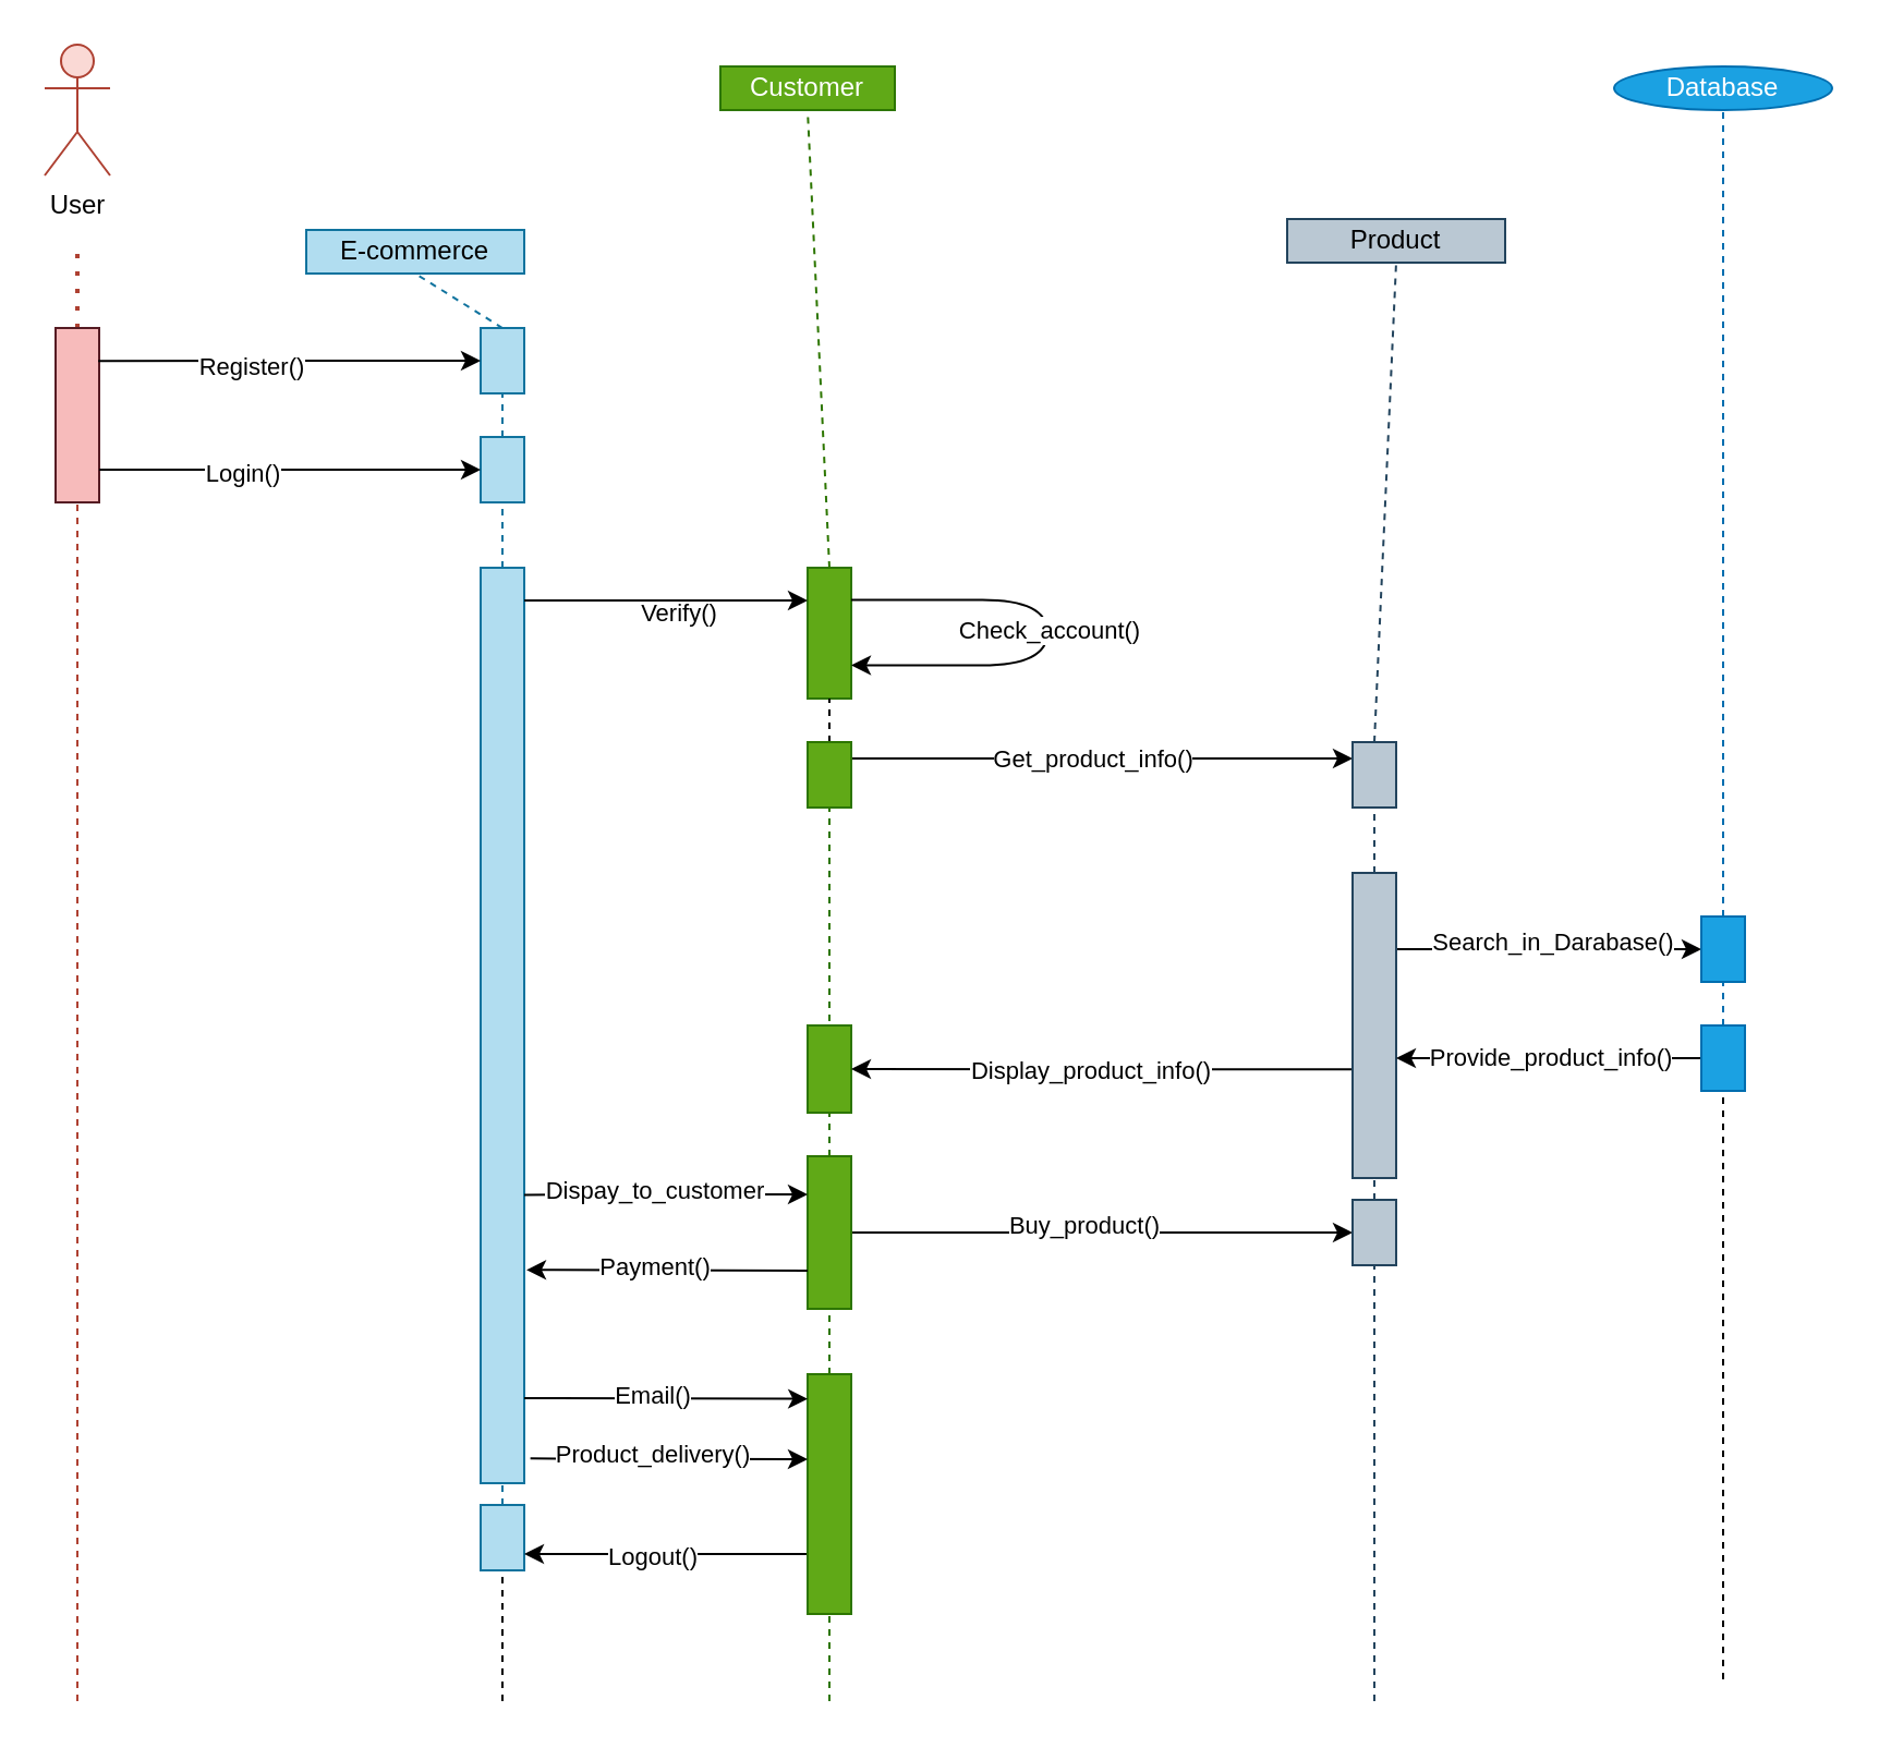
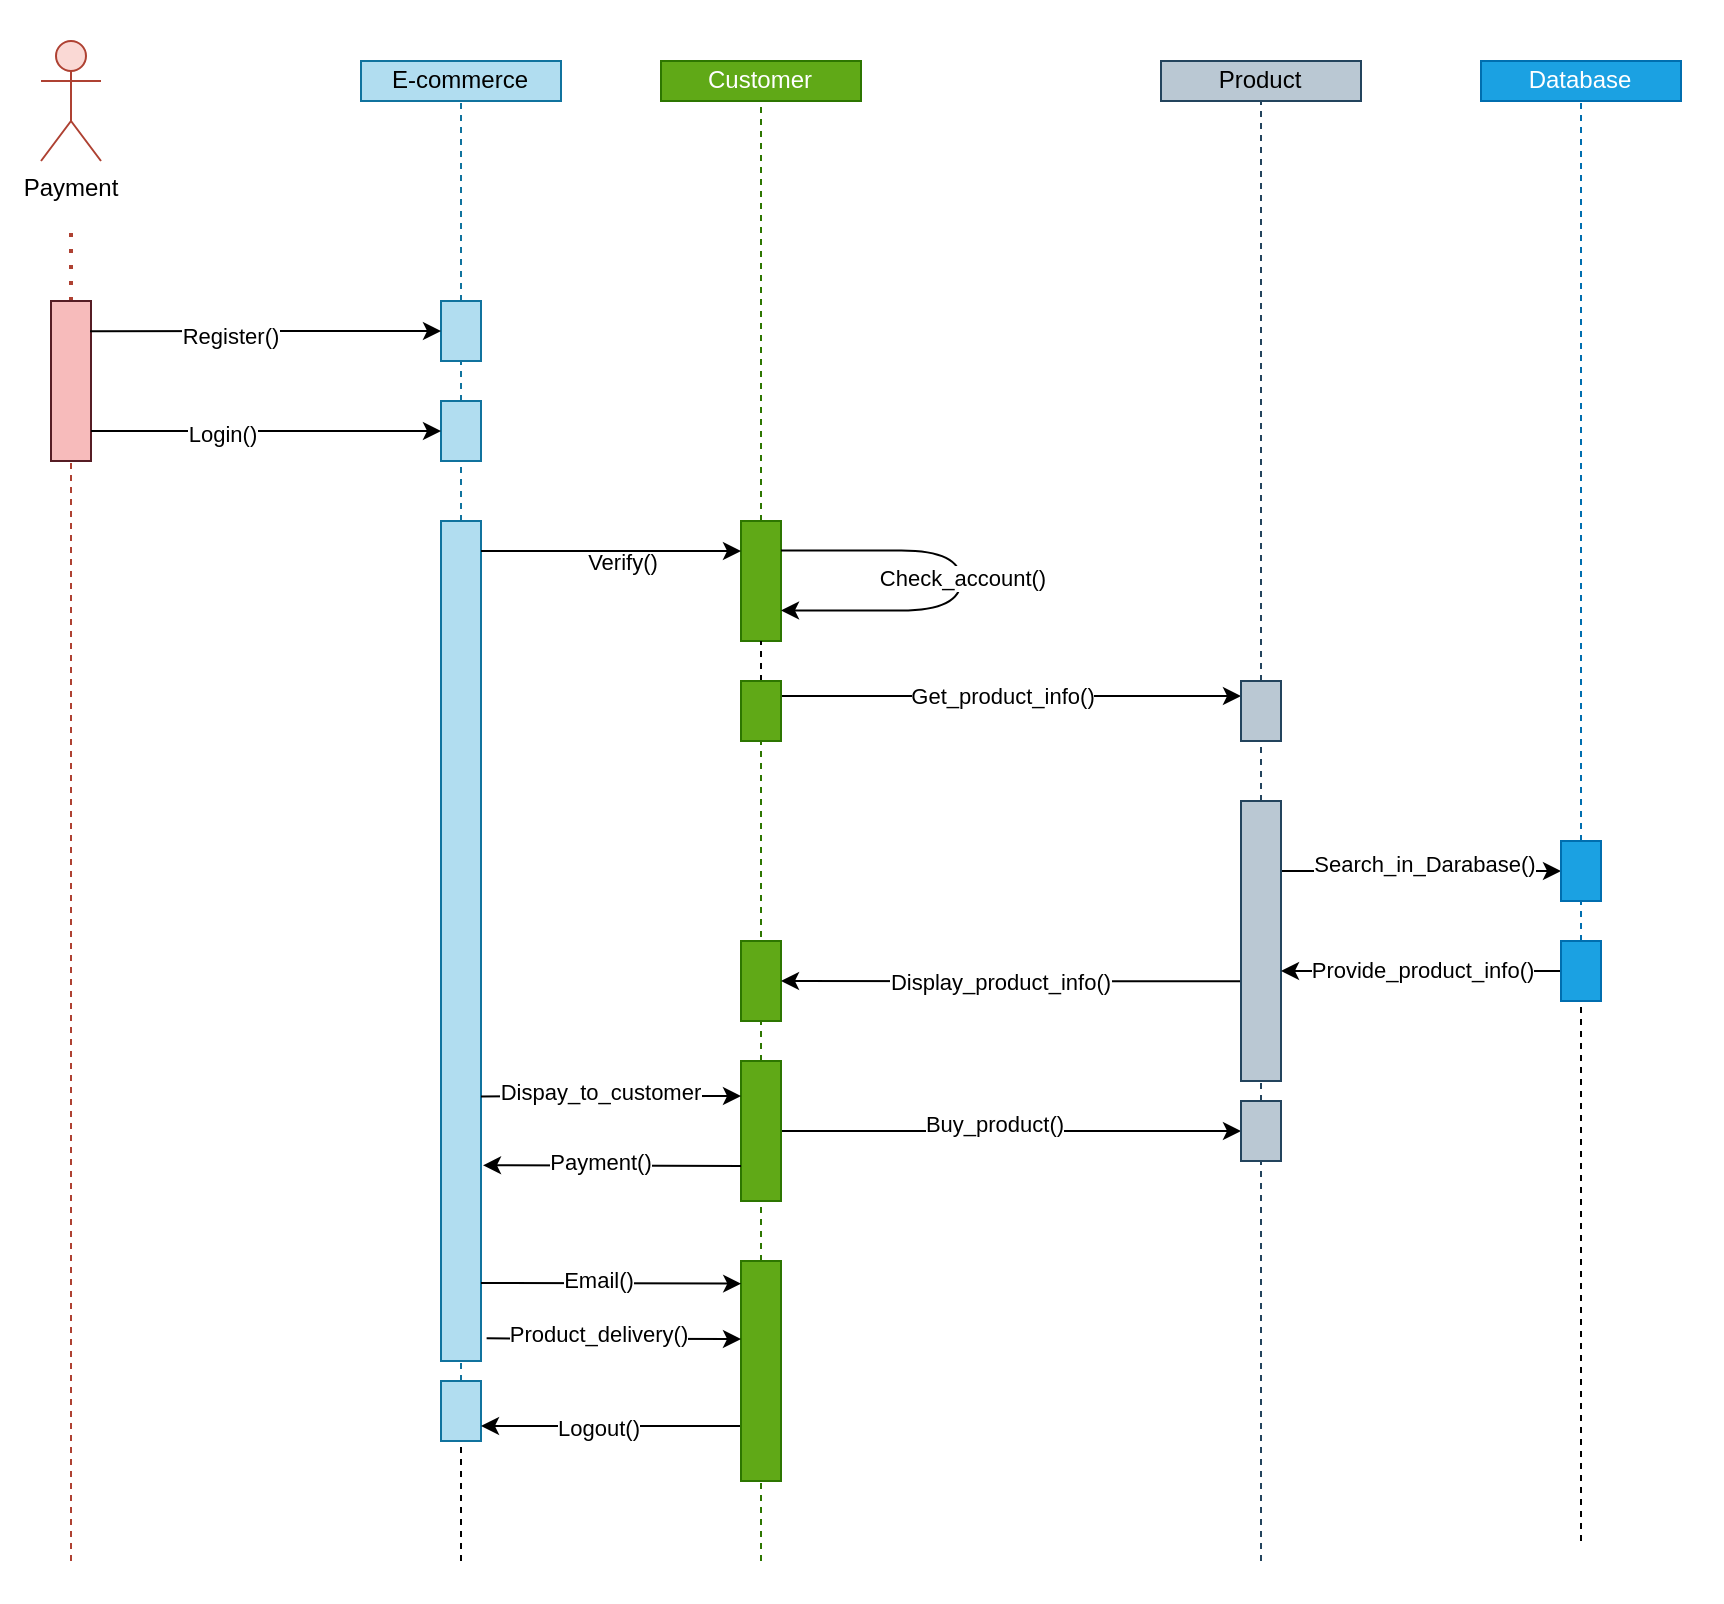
- <mxCell id="20" value="Customer" style="rounded=0;whiteSpace=wrap;html=1;fillColor=#60a917;strokeColor=#2D7600;fontColor=#ffffff;labelBackgroundColor=none;labelBorderColor=none;" vertex="1" parent="1"><mxGeometry x="330" y="30" width="80" height="20" as="geometry" /></mxCell>
+ <mxCell id="20" value="Customer" style="rounded=0;whiteSpace=wrap;html=1;fillColor=#60a917;strokeColor=#2D7600;fontColor=#ffffff;labelBackgroundColor=none;labelBorderColor=none;" vertex="1" parent="1"><mxGeometry x="330" y="30" width="100" height="20" as="geometry" /></mxCell>
- <mxCell id="49" value="Database" style="ellipse;whiteSpace=wrap;html=1;fillColor=#1ba1e2;strokeColor=#006EAF;fontColor=#ffffff;" vertex="1" parent="1"><mxGeometry x="740" y="30" width="100" height="20" as="geometry" /></mxCell>
+ <mxCell id="49" value="Database" style="rounded=0;whiteSpace=wrap;html=1;fillColor=#1ba1e2;strokeColor=#006EAF;fontColor=#ffffff;" vertex="1" parent="1"><mxGeometry x="740" y="30" width="100" height="20" as="geometry" /></mxCell>
- <mxCell id="2" value="User" style="shape=umlActor;verticalLabelPosition=bottom;verticalAlign=top;html=1;outlineConnect=0;fillColor=#fad9d5;strokeColor=#ae4132;" vertex="1" parent="1"><mxGeometry x="20" y="20" width="30" height="60" as="geometry" /></mxCell>
+ <mxCell id="2" value="Payment" style="shape=umlActor;verticalLabelPosition=bottom;verticalAlign=top;html=1;outlineConnect=0;fillColor=#fad9d5;strokeColor=#ae4132;" vertex="1" parent="1"><mxGeometry x="20" y="20" width="30" height="60" as="geometry" /></mxCell>
- <mxCell id="50" value="Product" style="rounded=0;whiteSpace=wrap;html=1;fillColor=#bac8d3;strokeColor=#23445d;" vertex="1" parent="1"><mxGeometry x="590" y="100" width="100" height="20" as="geometry" /></mxCell>
+ <mxCell id="50" value="Product" style="rounded=0;whiteSpace=wrap;html=1;fillColor=#bac8d3;strokeColor=#23445d;" vertex="1" parent="1"><mxGeometry x="580" y="30" width="100" height="20" as="geometry" /></mxCell>
- <mxCell id="6" value="E-commerce" style="rounded=0;whiteSpace=wrap;html=1;fillColor=#b1ddf0;strokeColor=#10739e;" vertex="1" parent="1"><mxGeometry x="140" y="105" width="100" height="20" as="geometry" /></mxCell>
+ <mxCell id="6" value="E-commerce" style="rounded=0;whiteSpace=wrap;html=1;fillColor=#b1ddf0;strokeColor=#10739e;" vertex="1" parent="1"><mxGeometry x="180" y="30" width="100" height="20" as="geometry" /></mxCell>
